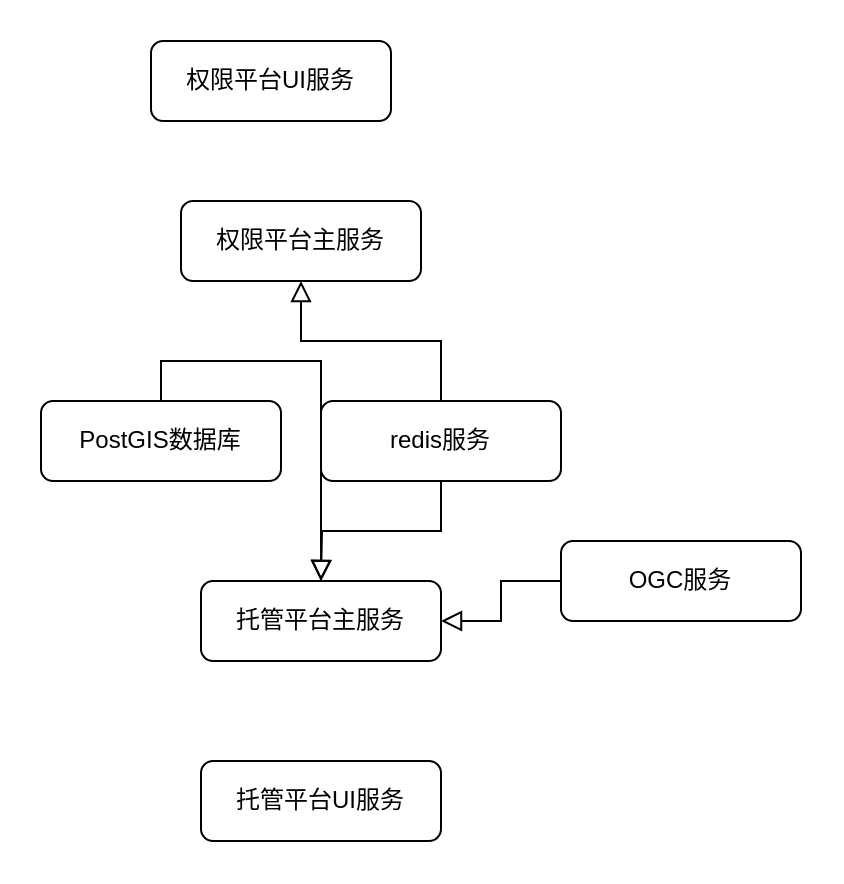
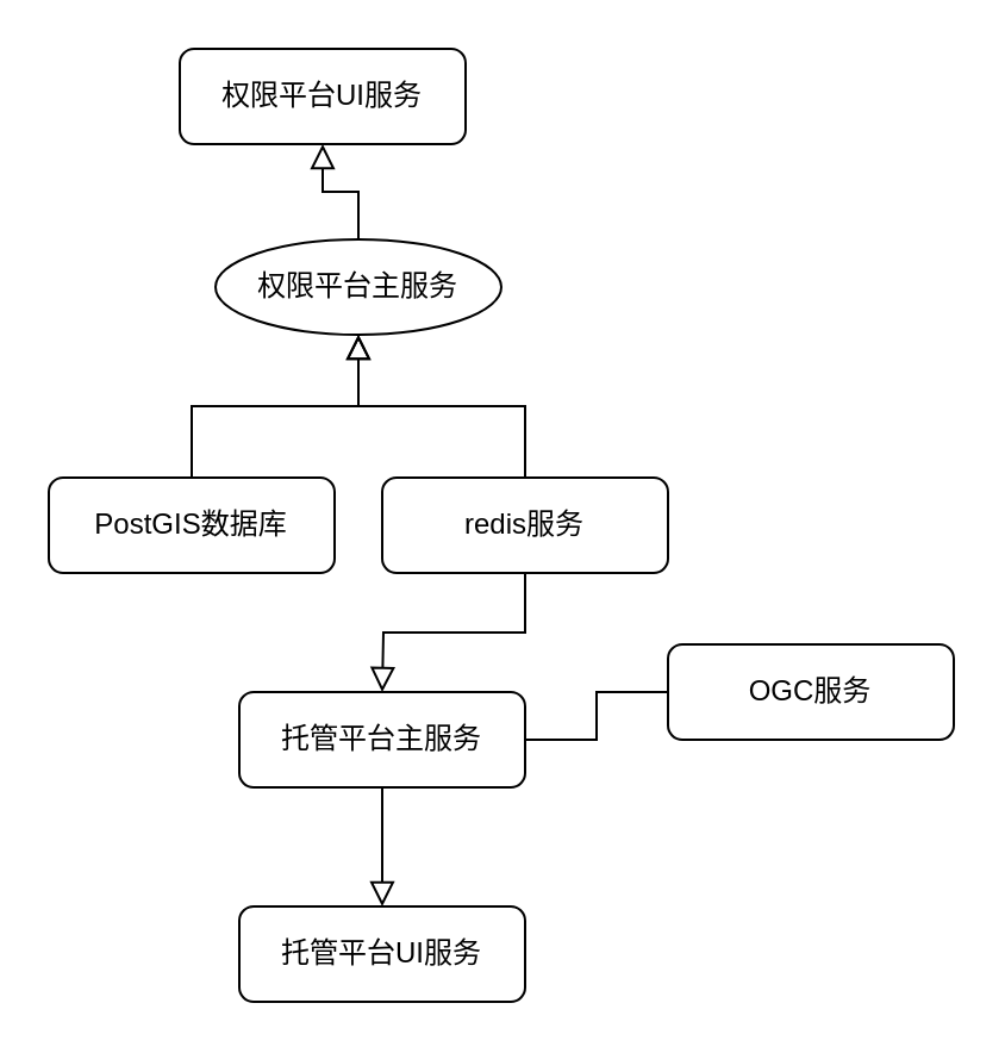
+ <mxCell id="10" style="edgeStyle=orthogonalEdgeStyle;rounded=0;orthogonalLoop=1;jettySize=auto;html=1;exitX=0.5;exitY=0;exitDx=0;exitDy=0;entryX=0.5;entryY=1;entryDx=0;entryDy=0;shadow=0;labelBackgroundColor=none;endArrow=block;endFill=0;endSize=8;strokeWidth=1;" edge="1" parent="1" source="11" target="12"><mxGeometry relative="1" as="geometry" /></mxCell>
- <mxCell id="11" value="权限平台主服务" style="rounded=1;whiteSpace=wrap;html=1;fontSize=12;glass=0;strokeWidth=1;shadow=0;" vertex="1" parent="1"><mxGeometry x="90" y="100" width="120" height="40" as="geometry" /></mxCell>
+ <mxCell id="11" value="权限平台主服务" style="ellipse;whiteSpace=wrap;html=1;fontSize=12;glass=0;strokeWidth=1;shadow=0;" vertex="1" parent="1"><mxGeometry x="90" y="100" width="120" height="40" as="geometry" /></mxCell>
- <mxCell id="5" style="edgeStyle=orthogonalEdgeStyle;rounded=0;orthogonalLoop=1;jettySize=auto;html=1;exitX=0.5;exitY=0;exitDx=0;exitDy=0;shadow=0;labelBackgroundColor=none;endArrow=block;endFill=0;endSize=8;strokeWidth=1;" edge="1" parent="1" source="6" target="4"><mxGeometry relative="1" as="geometry" /></mxCell>
+ <mxCell id="5" style="edgeStyle=orthogonalEdgeStyle;rounded=0;orthogonalLoop=1;jettySize=auto;html=1;exitX=0.5;exitY=0;exitDx=0;exitDy=0;shadow=0;labelBackgroundColor=none;endArrow=block;endFill=0;endSize=8;strokeWidth=1;" edge="1" parent="1" source="6" target="11"><mxGeometry relative="1" as="geometry" /></mxCell>
- <mxCell id="13" style="edgeStyle=orthogonalEdgeStyle;rounded=0;orthogonalLoop=1;jettySize=auto;html=1;exitX=0;exitY=0.5;exitDx=0;exitDy=0;entryX=1;entryY=0.5;entryDx=0;entryDy=0;shadow=0;labelBackgroundColor=none;endArrow=block;endFill=0;endSize=8;strokeWidth=1;" edge="1" parent="1" source="14" target="4"><mxGeometry relative="1" as="geometry" /></mxCell>
+ <mxCell id="13" style="edgeStyle=orthogonalEdgeStyle;rounded=0;orthogonalLoop=1;jettySize=auto;html=1;exitX=0;exitY=0.5;exitDx=0;exitDy=0;entryX=1;entryY=0.5;entryDx=0;entryDy=0;shadow=0;labelBackgroundColor=none;endArrow=none;endFill=0;endSize=8;strokeWidth=1;" edge="1" parent="1" source="14" target="4"><mxGeometry relative="1" as="geometry" /></mxCell>
+ <mxCell id="2" value="" style="rounded=0;html=1;jettySize=auto;orthogonalLoop=1;fontSize=11;endArrow=block;endFill=0;endSize=8;strokeWidth=1;shadow=0;labelBackgroundColor=none;edgeStyle=orthogonalEdgeStyle;exitX=0.5;exitY=1;exitDx=0;exitDy=0;entryX=0.5;entryY=0;entryDx=0;entryDy=0;" parent="1" source="4" target="3" edge="1"><mxGeometry relative="1" as="geometry"><mxPoint x="160" y="230" as="targetPoint" /></mxGeometry></mxCell>
